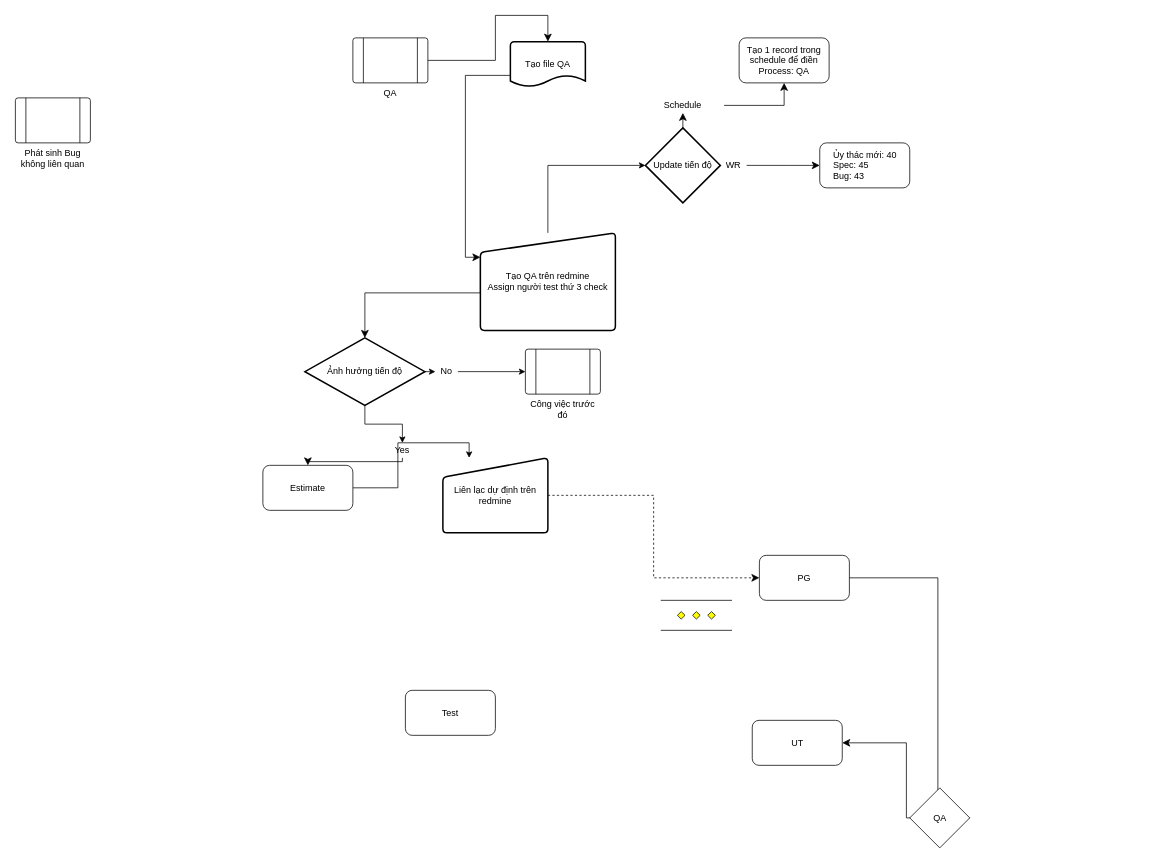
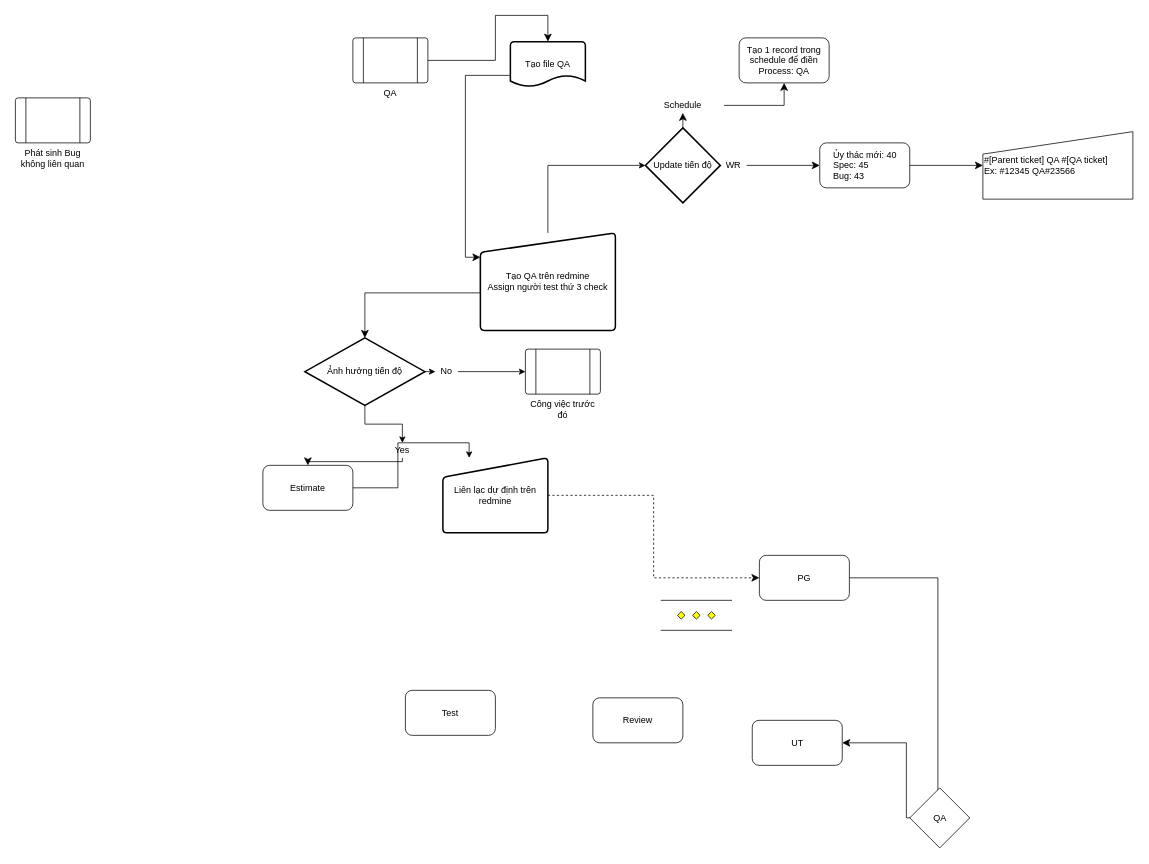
+ <mxCell id="39" value="" style="edgeStyle=segmentEdgeStyle;endArrow=classic;html=1;curved=0;rounded=0;endSize=8;startSize=8;exitX=1;exitY=0.5;exitDx=0;exitDy=0;entryX=0;entryY=0.5;entryDx=0;entryDy=0;" edge="1" parent="1" source="27" target="31"><mxGeometry width="50" height="50" relative="1" as="geometry"><mxPoint x="930" y="510" as="sourcePoint" /><mxPoint x="980" y="460" as="targetPoint" /></mxGeometry></mxCell>
+ <mxCell id="31" value="#[Parent ticket] QA #[QA ticket]&lt;br&gt;Ex: #12345 QA#23566" style="shape=manualInput;whiteSpace=wrap;html=1;align=left;" vertex="1" parent="1"><mxGeometry x="1310" y="175" width="200" height="90" as="geometry" /></mxCell>
+ <mxCell id="6" value="Review" style="rounded=1;whiteSpace=wrap;html=1;" vertex="1" parent="1"><mxGeometry x="790" y="929.94" width="120" height="60" as="geometry" /></mxCell>
